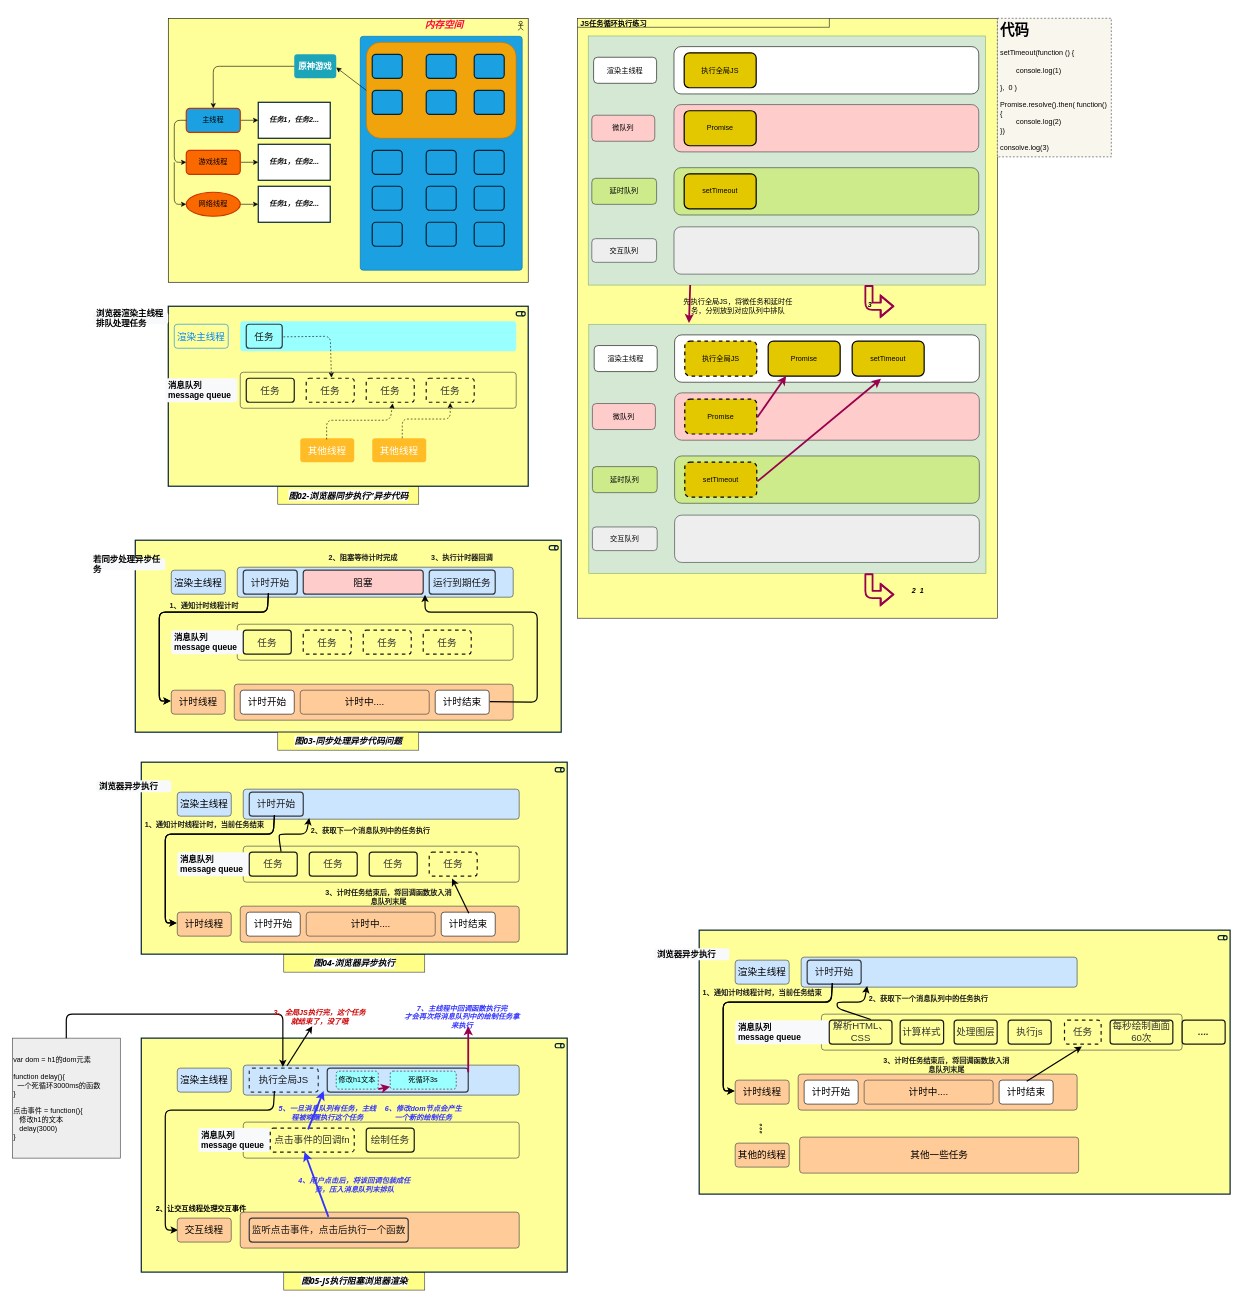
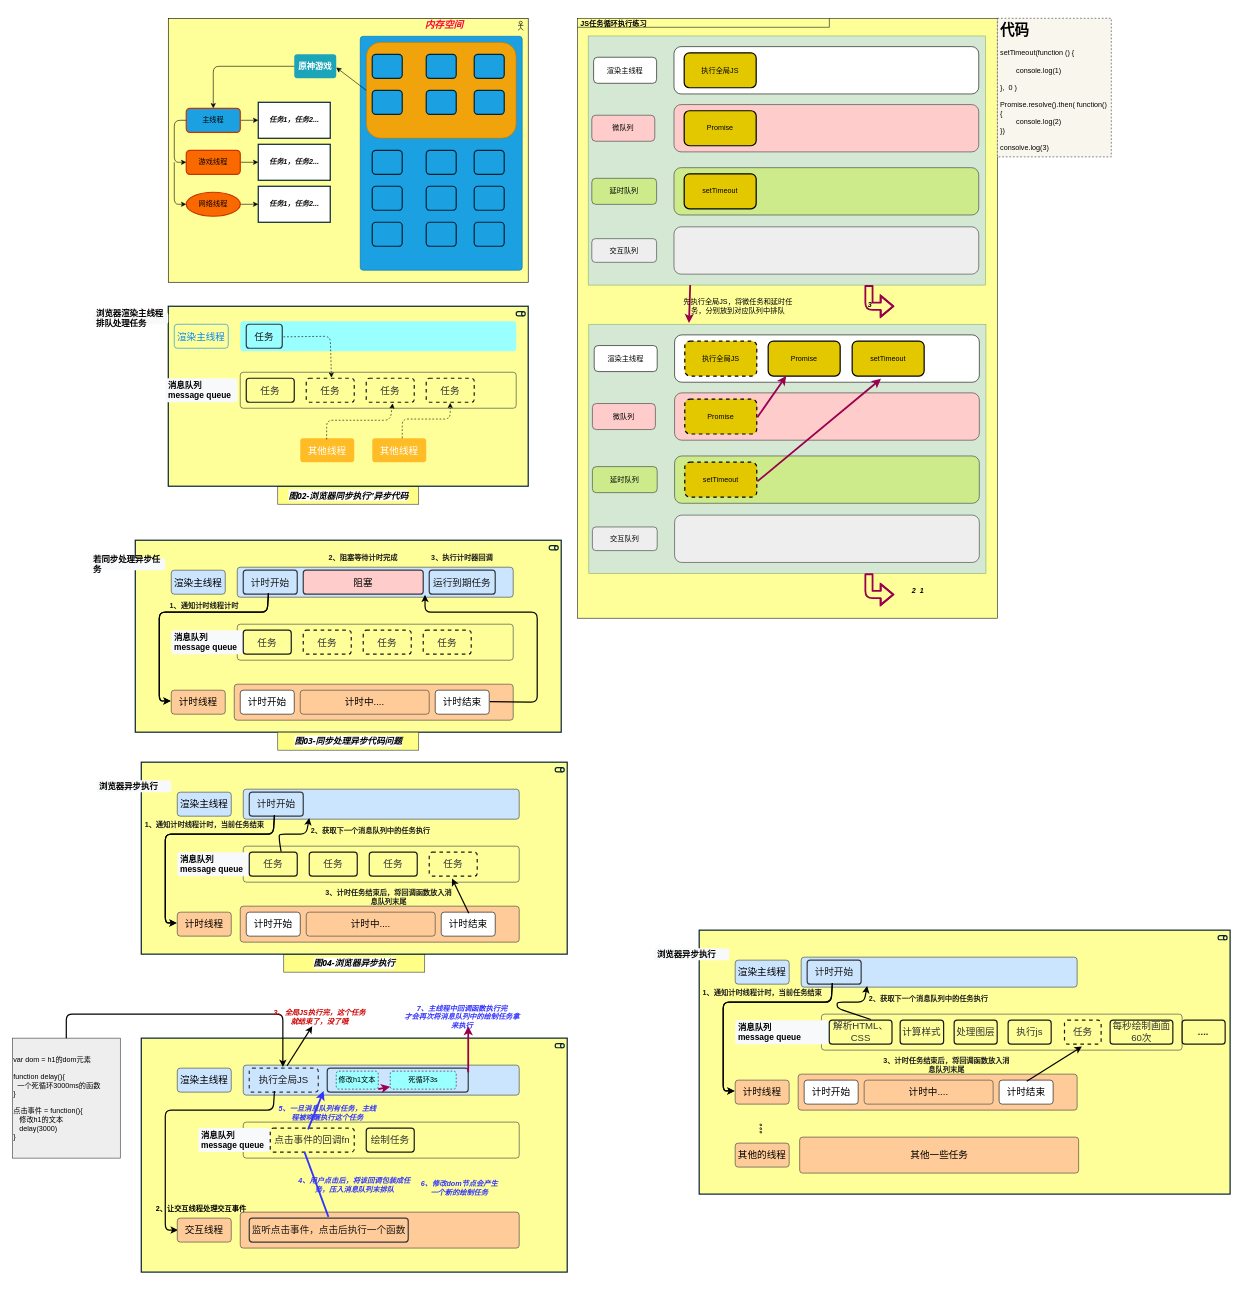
- <mxCell id="137" value="6、修改dom节点会产生一个新的绘制任务" style="text;html=1;strokeColor=none;fillColor=none;align=center;verticalAlign=middle;whiteSpace=wrap;rounded=0;dashed=1;labelBackgroundColor=none;labelBorderColor=none;strokeWidth=1;fontColor=#3333FF;fontStyle=3" parent="1" vertex="1"><mxGeometry x="638.75" y="1840" width="132.5" height="30" as="geometry" /></mxCell>
+ <mxCell id="137" value="6、修改dom节点会产生一个新的绘制任务" style="text;html=1;strokeColor=none;fillColor=none;align=center;verticalAlign=middle;whiteSpace=wrap;rounded=0;dashed=1;labelBackgroundColor=none;labelBorderColor=none;strokeWidth=1;fontColor=#3333FF;fontStyle=3" parent="1" vertex="1"><mxGeometry x="698.75" y="1965" width="132.5" height="30" as="geometry" /></mxCell>
- <mxCell id="128" value="" style="endArrow=classic;html=1;strokeWidth=3;fontColor=#CC0000;exitX=0.498;exitY=-0.05;exitDx=0;exitDy=0;exitPerimeter=0;entryX=0.408;entryY=1;entryDx=0;entryDy=0;entryPerimeter=0;strokeColor=#3333FF;" parent="1" source="122" target="126" edge="1"><mxGeometry width="50" height="50" relative="1" as="geometry"><mxPoint x="380" y="2230" as="sourcePoint" /><mxPoint x="430" y="2180" as="targetPoint" /></mxGeometry></mxCell>
+ <mxCell id="128" value="" style="endArrow=none;html=1;strokeWidth=3;fontColor=#CC0000;exitX=0.498;exitY=-0.05;exitDx=0;exitDy=0;exitPerimeter=0;entryX=0.408;entryY=1;entryDx=0;entryDy=0;entryPerimeter=0;strokeColor=#3333FF;" parent="1" source="122" target="126" edge="1"><mxGeometry width="50" height="50" relative="1" as="geometry"><mxPoint x="380" y="2230" as="sourcePoint" /><mxPoint x="430" y="2180" as="targetPoint" /></mxGeometry></mxCell>
- <mxCell id="109" value="&lt;span style=&quot;font-family: &amp;quot;Open Sans&amp;quot;, &amp;quot;Clear Sans&amp;quot;, &amp;quot;Helvetica Neue&amp;quot;, Helvetica, Arial, &amp;quot;Segoe UI Emoji&amp;quot;, sans-serif; font-size: 14.4px; text-align: start; background-color: rgb(255, 255, 255);&quot;&gt;图05-JS执行阻塞浏览器渲染&lt;/span&gt;" style="text;html=1;strokeColor=#36393d;fillColor=#ffff88;align=center;verticalAlign=middle;whiteSpace=wrap;rounded=0;labelBackgroundColor=none;labelBorderColor=none;strokeWidth=1;fontStyle=3" parent="1" vertex="1"><mxGeometry x="472.5" y="2120" width="235" height="30" as="geometry" /></mxCell>
